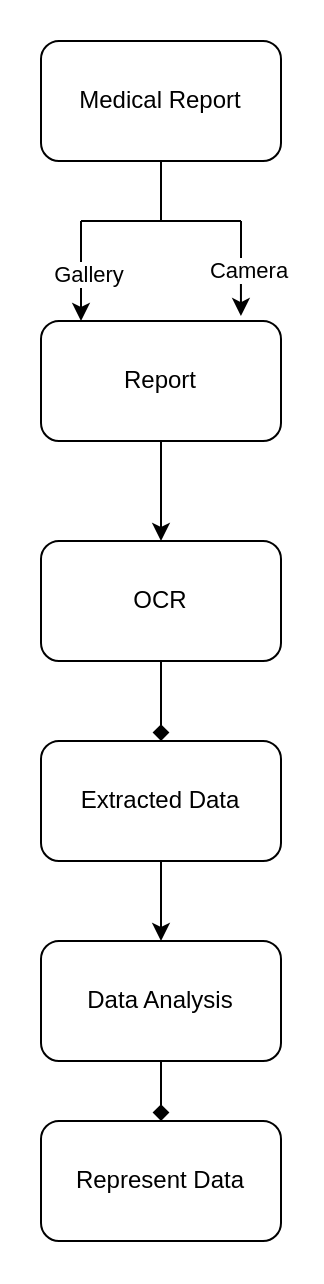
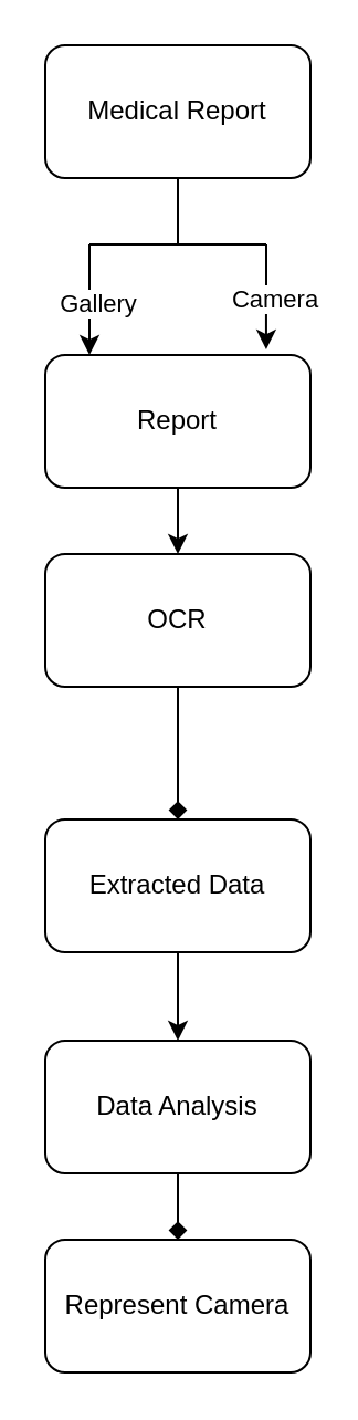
- <mxCell id="6" value="OCR" style="rounded=1;whiteSpace=wrap;html=1;" vertex="1" parent="1"><mxGeometry x="20" y="270" width="120" height="60" as="geometry" /></mxCell>
+ <mxCell id="6" value="OCR" style="rounded=1;whiteSpace=wrap;html=1;" vertex="1" parent="1"><mxGeometry x="20" y="250" width="120" height="60" as="geometry" /></mxCell>
- <mxCell id="11" value="Represent Data" style="rounded=1;whiteSpace=wrap;html=1;" vertex="1" parent="1"><mxGeometry x="20" y="560" width="120" height="60" as="geometry" /></mxCell>
+ <mxCell id="11" value="Represent Camera" style="rounded=1;whiteSpace=wrap;html=1;" vertex="1" parent="1"><mxGeometry x="20" y="560" width="120" height="60" as="geometry" /></mxCell>
